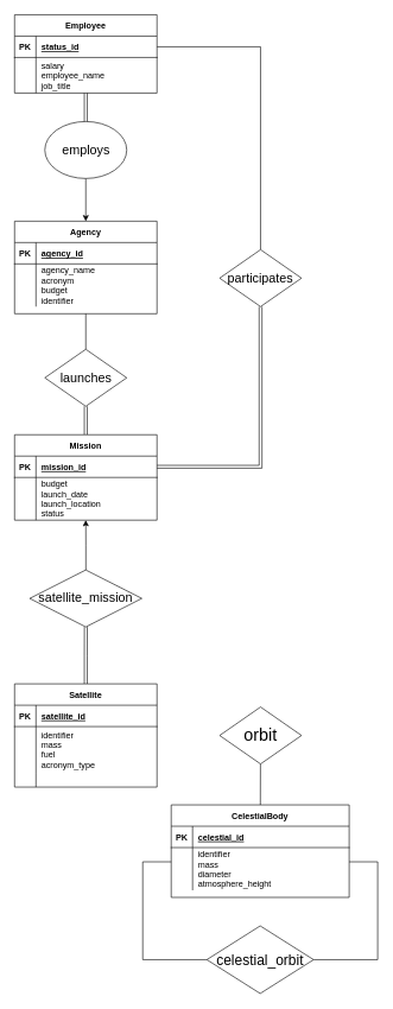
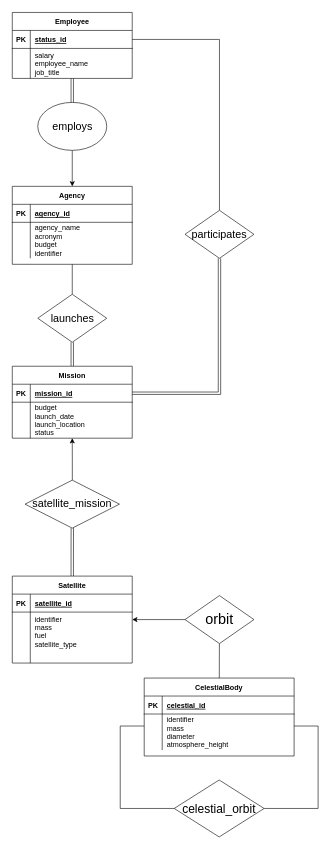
- <mxCell id="9" value="identifier&#10;mass&#10;fuel&#10;acronym_type" style="shape=partialRectangle;overflow=hidden;connectable=0;fillColor=none;top=0;left=0;bottom=0;right=0;align=left;spacingLeft=6;" parent="7" vertex="1"><mxGeometry x="30" width="170" height="65" as="geometry"><mxRectangle width="170" height="65" as="alternateBounds" /></mxGeometry></mxCell>
+ <mxCell id="9" value="identifier&#10;mass&#10;fuel&#10;satellite_type" style="shape=partialRectangle;overflow=hidden;connectable=0;fillColor=none;top=0;left=0;bottom=0;right=0;align=left;spacingLeft=6;" parent="7" vertex="1"><mxGeometry x="30" width="170" height="65" as="geometry"><mxRectangle width="170" height="65" as="alternateBounds" /></mxGeometry></mxCell>
+ <mxCell id="39" style="edgeStyle=orthogonalEdgeStyle;rounded=0;orthogonalLoop=1;jettySize=auto;html=1;" edge="1" parent="1" source="40" target="3"><mxGeometry relative="1" as="geometry" /></mxCell>
